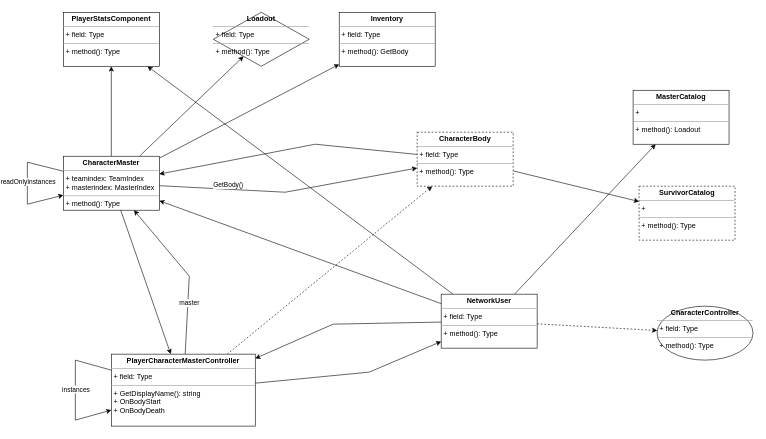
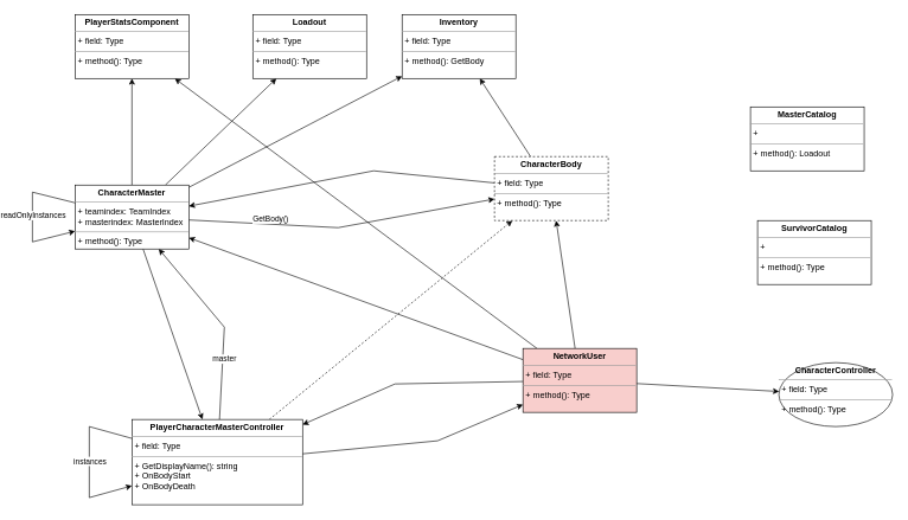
- <mxCell id="26" value="&lt;p style=&quot;margin: 0px ; margin-top: 4px ; text-align: center&quot;&gt;&lt;b&gt;Loadout&lt;/b&gt;&lt;/p&gt;&lt;hr size=&quot;1&quot;&gt;&lt;p style=&quot;margin: 0px ; margin-left: 4px&quot;&gt;+ field: Type&lt;/p&gt;&lt;hr size=&quot;1&quot;&gt;&lt;p style=&quot;margin: 0px ; margin-left: 4px&quot;&gt;+ method(): Type&lt;/p&gt;" style="rhombus;verticalAlign=top;align=left;overflow=fill;fontSize=12;fontFamily=Helvetica;html=1;" parent="1" vertex="1"><mxGeometry x="330" y="20" width="160" height="90" as="geometry" /></mxCell>
+ <mxCell id="26" value="&lt;p style=&quot;margin: 0px ; margin-top: 4px ; text-align: center&quot;&gt;&lt;b&gt;Loadout&lt;/b&gt;&lt;/p&gt;&lt;hr size=&quot;1&quot;&gt;&lt;p style=&quot;margin: 0px ; margin-left: 4px&quot;&gt;+ field: Type&lt;/p&gt;&lt;hr size=&quot;1&quot;&gt;&lt;p style=&quot;margin: 0px ; margin-left: 4px&quot;&gt;+ method(): Type&lt;/p&gt;" style="verticalAlign=top;align=left;overflow=fill;fontSize=12;fontFamily=Helvetica;html=1;" parent="1" vertex="1"><mxGeometry x="330" y="20" width="160" height="90" as="geometry" /></mxCell>
- <mxCell id="23" style="edgeStyle=none;rounded=0;orthogonalLoop=1;jettySize=auto;html=1;" parent="1" source="24" target="32" edge="1"><mxGeometry relative="1" as="geometry" /></mxCell>
+ <mxCell id="23" style="edgeStyle=none;rounded=0;orthogonalLoop=1;jettySize=auto;html=1;" parent="1" source="24" target="25" edge="1"><mxGeometry relative="1" as="geometry" /></mxCell>
- <mxCell id="6" style="edgeStyle=none;rounded=0;orthogonalLoop=1;jettySize=auto;html=1;" parent="1" source="7" target="31" edge="1"><mxGeometry relative="1" as="geometry" /></mxCell>
+ <mxCell id="6" style="edgeStyle=none;rounded=0;orthogonalLoop=1;jettySize=auto;html=1;" parent="1" source="7" target="24" edge="1"><mxGeometry relative="1" as="geometry" /></mxCell>
- <mxCell id="32" value="&lt;p style=&quot;margin: 0px ; margin-top: 4px ; text-align: center&quot;&gt;&lt;b&gt;SurvivorCatalog&lt;/b&gt;&lt;/p&gt;&lt;hr size=&quot;1&quot;&gt;&lt;p style=&quot;margin: 0px ; margin-left: 4px&quot;&gt;+&lt;/p&gt;&lt;hr size=&quot;1&quot;&gt;&lt;p style=&quot;margin: 0px ; margin-left: 4px&quot;&gt;+ method(): Type&lt;/p&gt;" style="verticalAlign=top;align=left;overflow=fill;fontSize=12;fontFamily=Helvetica;html=1;dashed=1;" vertex="1" parent="1"><mxGeometry x="1040" y="310" width="160" height="90" as="geometry" /></mxCell>
+ <mxCell id="32" value="&lt;p style=&quot;margin: 0px ; margin-top: 4px ; text-align: center&quot;&gt;&lt;b&gt;SurvivorCatalog&lt;/b&gt;&lt;/p&gt;&lt;hr size=&quot;1&quot;&gt;&lt;p style=&quot;margin: 0px ; margin-left: 4px&quot;&gt;+&lt;/p&gt;&lt;hr size=&quot;1&quot;&gt;&lt;p style=&quot;margin: 0px ; margin-left: 4px&quot;&gt;+ method(): Type&lt;/p&gt;" style="verticalAlign=top;align=left;overflow=fill;fontSize=12;fontFamily=Helvetica;html=1;" vertex="1" parent="1"><mxGeometry x="1040" y="310" width="160" height="90" as="geometry" /></mxCell>
- <mxCell id="7" value="&lt;p style=&quot;margin: 0px ; margin-top: 4px ; text-align: center&quot;&gt;&lt;b&gt;NetworkUser&lt;/b&gt;&lt;/p&gt;&lt;hr size=&quot;1&quot;&gt;&lt;p style=&quot;margin: 0px ; margin-left: 4px&quot;&gt;+ field: Type&lt;/p&gt;&lt;hr size=&quot;1&quot;&gt;&lt;p style=&quot;margin: 0px ; margin-left: 4px&quot;&gt;+ method(): Type&lt;/p&gt;" style="verticalAlign=top;align=left;overflow=fill;fontSize=12;fontFamily=Helvetica;html=1;" parent="1" vertex="1"><mxGeometry x="710" y="490" width="160" height="90" as="geometry" /></mxCell>
+ <mxCell id="7" value="&lt;p style=&quot;margin: 0px ; margin-top: 4px ; text-align: center&quot;&gt;&lt;b&gt;NetworkUser&lt;/b&gt;&lt;/p&gt;&lt;hr size=&quot;1&quot;&gt;&lt;p style=&quot;margin: 0px ; margin-left: 4px&quot;&gt;+ field: Type&lt;/p&gt;&lt;hr size=&quot;1&quot;&gt;&lt;p style=&quot;margin: 0px ; margin-left: 4px&quot;&gt;+ method(): Type&lt;/p&gt;" style="verticalAlign=top;align=left;overflow=fill;fontSize=12;fontFamily=Helvetica;html=1;fillColor=#f8cecc;" parent="1" vertex="1"><mxGeometry x="710" y="490" width="160" height="90" as="geometry" /></mxCell>
- <mxCell id="5" style="edgeStyle=none;rounded=0;orthogonalLoop=1;jettySize=auto;html=1;dashed=1;" parent="1" source="7" target="21" edge="1"><mxGeometry relative="1" as="geometry" /></mxCell>
+ <mxCell id="5" style="edgeStyle=none;rounded=0;orthogonalLoop=1;jettySize=auto;html=1;" parent="1" source="7" target="21" edge="1"><mxGeometry relative="1" as="geometry" /></mxCell>
